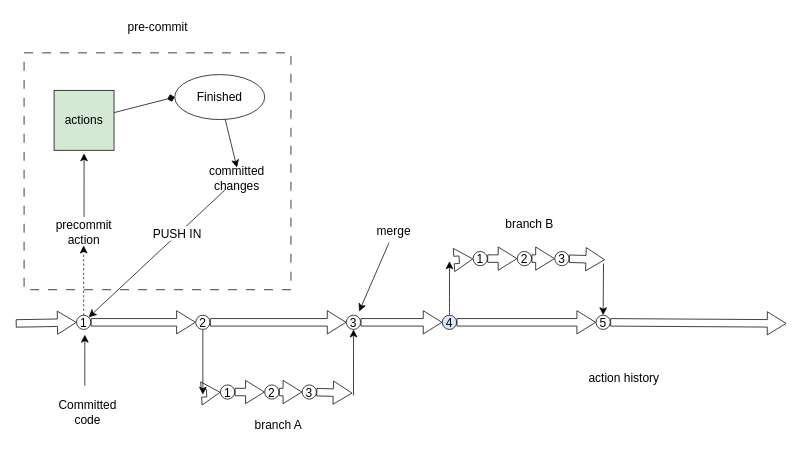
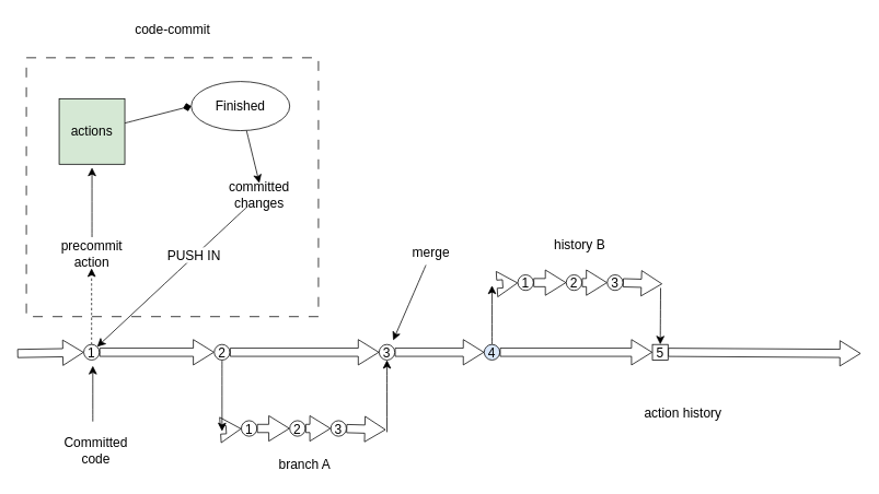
- <mxCell id="18" value="pre-commit" style="text;html=1;strokeColor=none;fillColor=none;align=center;verticalAlign=middle;whiteSpace=wrap;rounded=0;fontSize=16;" vertex="1" parent="1"><mxGeometry x="135.5" y="20" width="147" height="30" as="geometry" /></mxCell>
+ <mxCell id="18" value="code-commit" style="text;html=1;strokeColor=none;fillColor=none;align=center;verticalAlign=middle;whiteSpace=wrap;rounded=0;fontSize=16;" vertex="1" parent="1"><mxGeometry x="135.5" y="20" width="147" height="30" as="geometry" /></mxCell>
- <mxCell id="40" value="branch B" style="text;html=1;strokeColor=none;fillColor=none;align=center;verticalAlign=middle;whiteSpace=wrap;rounded=0;fontSize=16;" vertex="1" parent="1"><mxGeometry x="632" y="283" width="147" height="30" as="geometry" /></mxCell>
+ <mxCell id="40" value="history B" style="text;html=1;strokeColor=none;fillColor=none;align=center;verticalAlign=middle;whiteSpace=wrap;rounded=0;fontSize=16;" vertex="1" parent="1"><mxGeometry x="632" y="283" width="147" height="30" as="geometry" /></mxCell>
- <mxCell id="48" value="5" style="ellipse;whiteSpace=wrap;html=1;aspect=fixed;fontSize=16;" vertex="1" parent="1"><mxGeometry x="794" y="420" width="19" height="19" as="geometry" /></mxCell>
+ <mxCell id="48" value="5" style="whiteSpace=wrap;html=1;aspect=fixed;fontSize=16;rounded=0;" vertex="1" parent="1"><mxGeometry x="794" y="420" width="19" height="19" as="geometry" /></mxCell>
